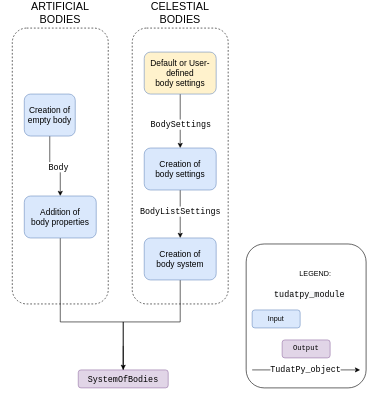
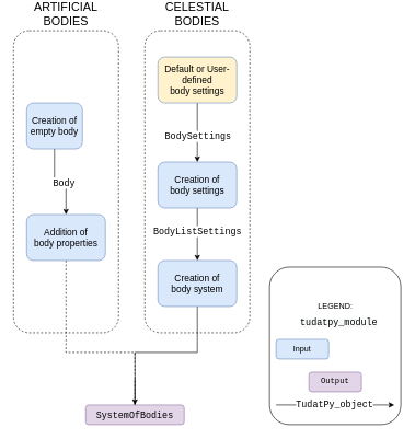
- <mxCell id="21" value="LEGEND:" style="text;html=1;align=center;verticalAlign=middle;resizable=0;points=[];autosize=1;strokeColor=none;fillColor=none;" parent="1" vertex="1"><mxGeometry x="490" y="420" width="70" height="20" as="geometry" /></mxCell>
+ <mxCell id="21" value="LEGEND:" style="text;html=1;align=center;verticalAlign=middle;resizable=0;points=[];autosize=1;strokeColor=none;fillColor=none;" parent="1" vertex="1"><mxGeometry x="475" y="430" width="70" height="20" as="geometry" /></mxCell>
- <mxCell id="17" style="edgeStyle=orthogonalEdgeStyle;rounded=0;orthogonalLoop=1;jettySize=auto;html=1;exitX=0.5;exitY=1;exitDx=0;exitDy=0;entryX=0.5;entryY=0;entryDx=0;entryDy=0;fontFamily=Helvetica;fontSize=14;" parent="1" source="18" target="6" edge="1"><mxGeometry relative="1" as="geometry"><Array as="points"><mxPoint x="100" y="510" /><mxPoint x="205" y="510" /></Array><mxPoint x="205" y="620" as="targetPoint" /></mxGeometry></mxCell>
+ <mxCell id="17" style="edgeStyle=orthogonalEdgeStyle;rounded=0;orthogonalLoop=1;jettySize=auto;html=1;exitX=0.5;exitY=1;exitDx=0;exitDy=0;entryX=0.5;entryY=0;entryDx=0;entryDy=0;fontFamily=Helvetica;fontSize=14;dashed=1;" parent="1" source="18" target="6" edge="1"><mxGeometry relative="1" as="geometry"><Array as="points"><mxPoint x="100" y="510" /><mxPoint x="205" y="510" /></Array><mxPoint x="205" y="620" as="targetPoint" /></mxGeometry></mxCell>
